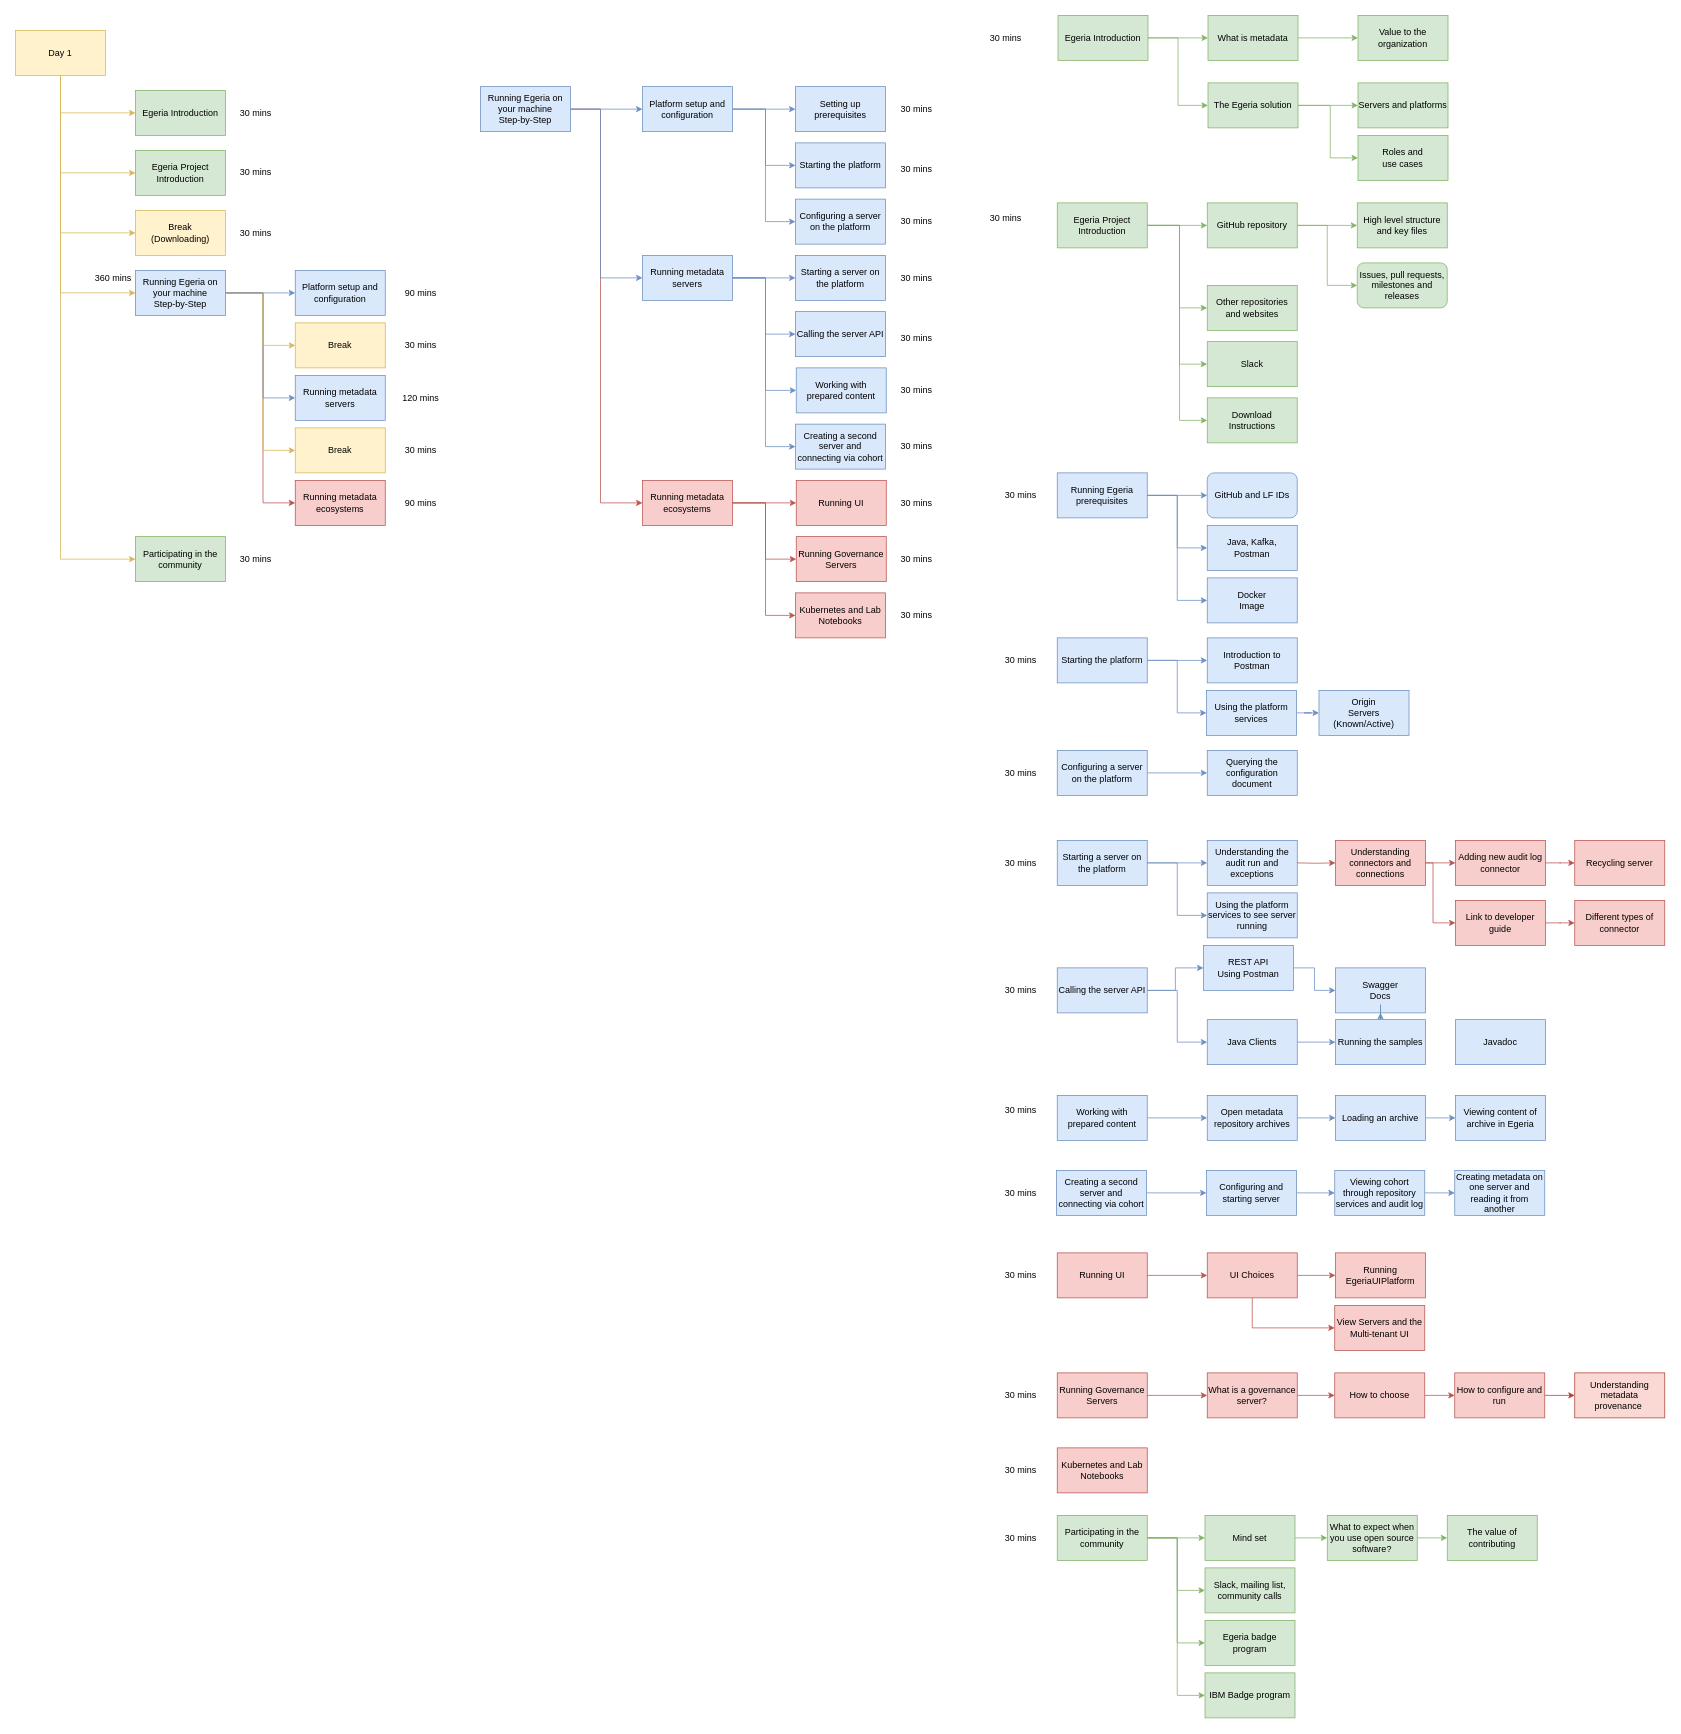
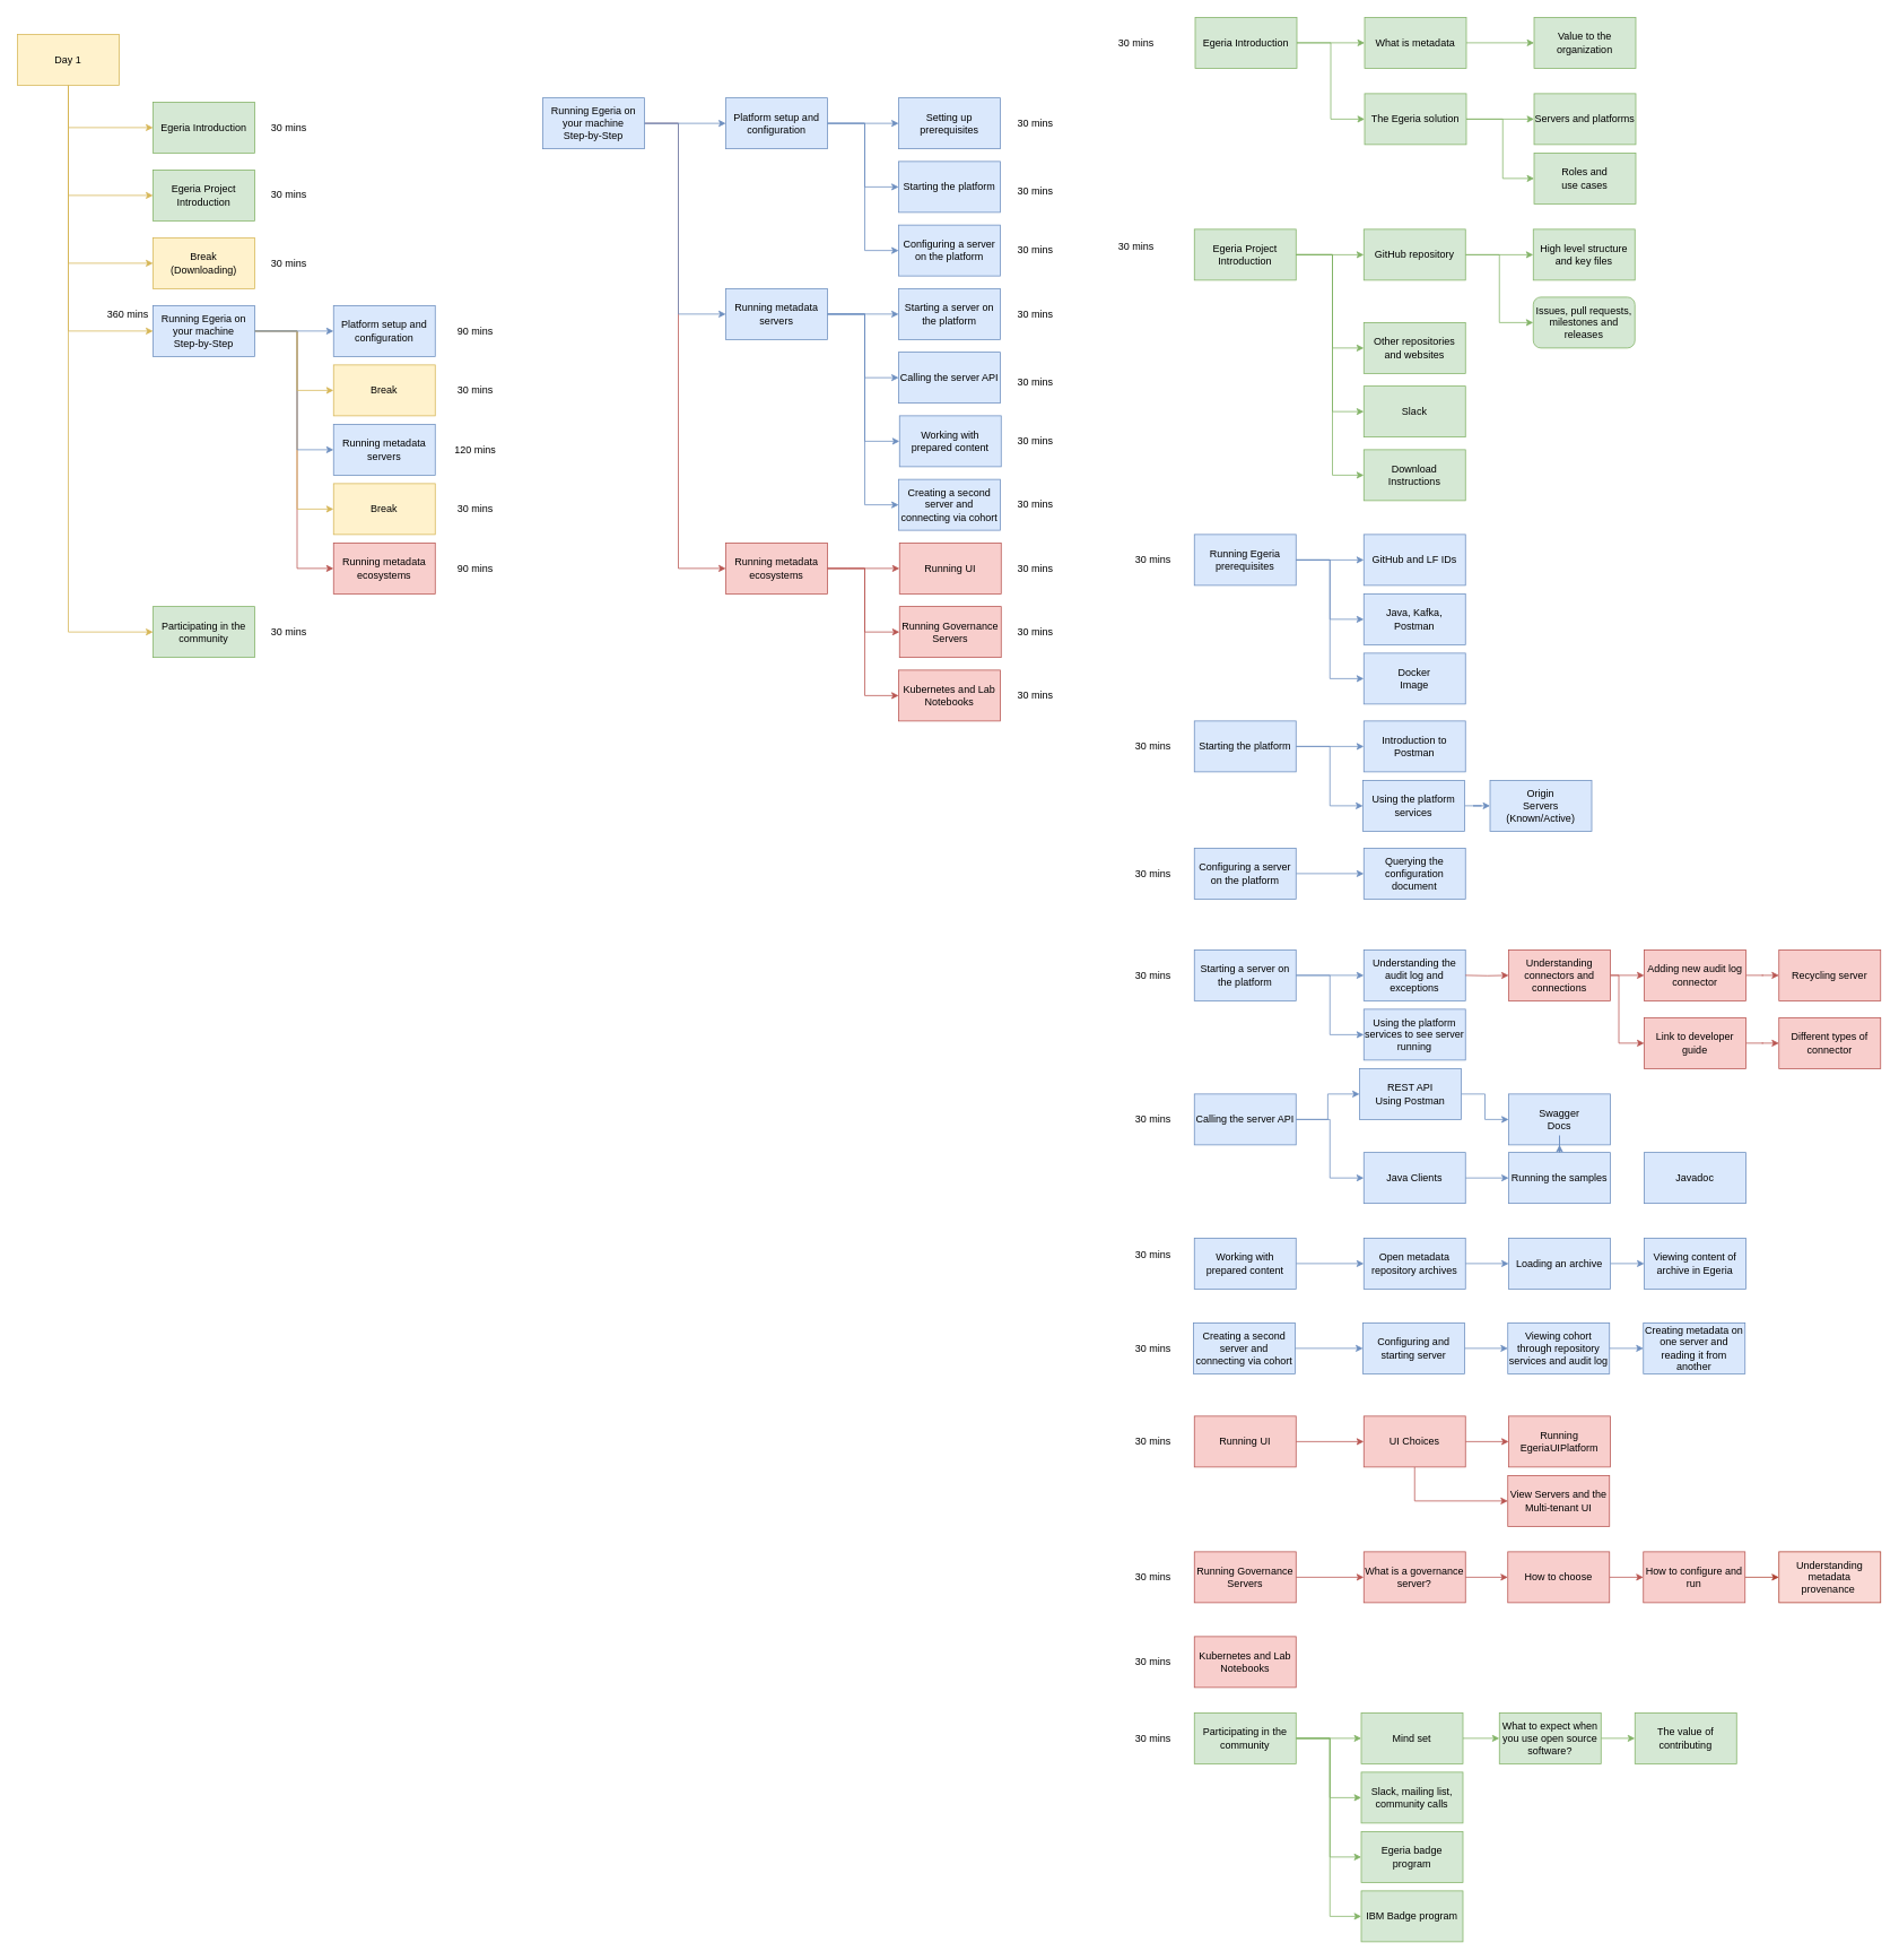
- <mxCell id="109" value="GitHub and LF IDs" style="whiteSpace=wrap;html=1;fillColor=#dae8fc;strokeColor=#6c8ebf;rounded=1;" vertex="1" parent="1"><mxGeometry x="1609" y="630" width="120" height="60" as="geometry" /></mxCell>
+ <mxCell id="109" value="GitHub and LF IDs" style="rounded=0;whiteSpace=wrap;html=1;fillColor=#dae8fc;strokeColor=#6c8ebf;" vertex="1" parent="1"><mxGeometry x="1609" y="630" width="120" height="60" as="geometry" /></mxCell>
- <mxCell id="90" value="Understanding the audit run and exceptions" style="rounded=0;whiteSpace=wrap;html=1;fillColor=#dae8fc;strokeColor=#6c8ebf;" vertex="1" parent="1"><mxGeometry x="1609" y="1120" width="120" height="60" as="geometry" /></mxCell>
+ <mxCell id="90" value="Understanding the audit log and exceptions" style="rounded=0;whiteSpace=wrap;html=1;fillColor=#dae8fc;strokeColor=#6c8ebf;" vertex="1" parent="1"><mxGeometry x="1609" y="1120" width="120" height="60" as="geometry" /></mxCell>
